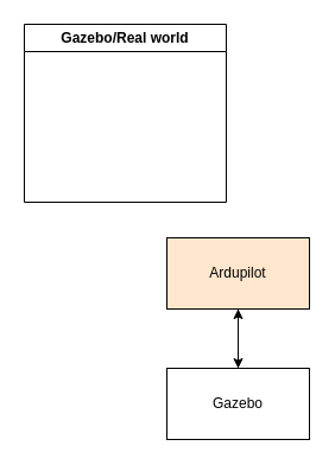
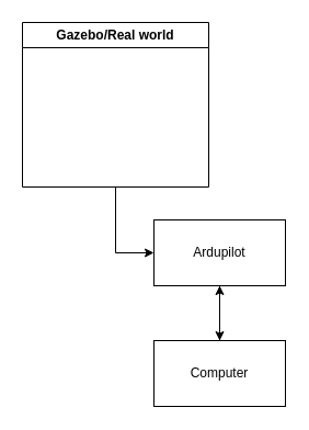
+ <mxCell id="6" style="edgeStyle=orthogonalEdgeStyle;rounded=0;orthogonalLoop=1;jettySize=auto;html=1;exitX=0.5;exitY=1;exitDx=0;exitDy=0;entryX=0;entryY=0.5;entryDx=0;entryDy=0;" edge="1" parent="1" source="7" target="5"><mxGeometry relative="1" as="geometry" /></mxCell>
- <mxCell id="5" value="Ardupilot" style="rounded=0;whiteSpace=wrap;html=1;fillColor=#ffe6cc;" vertex="1" parent="1"><mxGeometry x="140" y="200" width="120" height="60" as="geometry" /></mxCell>
+ <mxCell id="5" value="Ardupilot" style="rounded=0;whiteSpace=wrap;html=1;" vertex="1" parent="1"><mxGeometry x="140" y="200" width="120" height="60" as="geometry" /></mxCell>
- <mxCell id="3" value="Gazebo" style="rounded=0;whiteSpace=wrap;html=1;" vertex="1" parent="1"><mxGeometry x="140" y="310" width="120" height="60" as="geometry" /></mxCell>
+ <mxCell id="3" value="Computer" style="rounded=0;whiteSpace=wrap;html=1;" vertex="1" parent="1"><mxGeometry x="140" y="310" width="120" height="60" as="geometry" /></mxCell>
